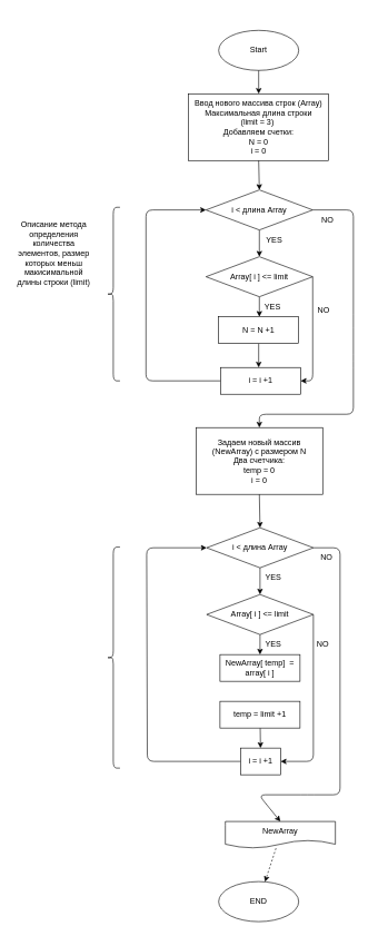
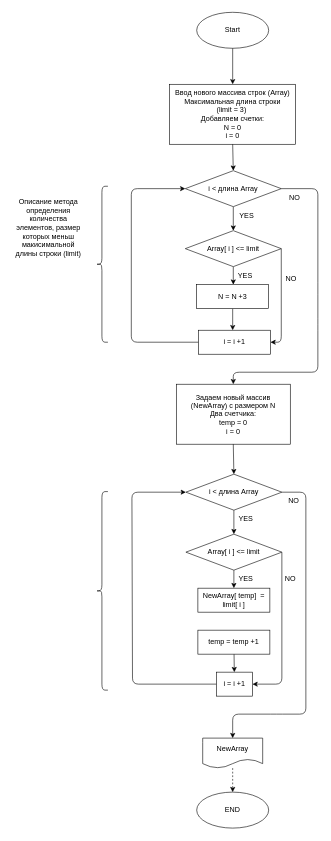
- <mxCell id="36" value="Start" style="ellipse;whiteSpace=wrap;html=1;rounded=0;fillColor=none;" vertex="1" parent="1"><mxGeometry x="327" y="45" width="120" height="60" as="geometry" /></mxCell>
+ <mxCell id="36" value="Start" style="ellipse;whiteSpace=wrap;html=1;rounded=0;fillColor=none;" vertex="1" parent="1"><mxGeometry x="327" y="20" width="120" height="60" as="geometry" /></mxCell>
- <mxCell id="29" value="N = N +1" style="rounded=0;whiteSpace=wrap;html=1;" parent="1" vertex="1"><mxGeometry x="327" y="474" width="120" height="40" as="geometry" /></mxCell>
+ <mxCell id="29" value="N = N +3" style="rounded=0;whiteSpace=wrap;html=1;" parent="1" vertex="1"><mxGeometry x="327" y="474" width="120" height="40" as="geometry" /></mxCell>
- <mxCell id="11" value="NewArray[ temp]&amp;nbsp; = array[ i ]" style="rounded=0;whiteSpace=wrap;html=1;" parent="1" vertex="1"><mxGeometry x="329" y="980" width="120" height="40" as="geometry" /></mxCell>
+ <mxCell id="11" value="NewArray[ temp]&amp;nbsp; = limit[ i ]" style="rounded=0;whiteSpace=wrap;html=1;" parent="1" vertex="1"><mxGeometry x="329" y="980" width="120" height="40" as="geometry" /></mxCell>
- <mxCell id="13" value="temp = limit +1" style="rounded=0;whiteSpace=wrap;html=1;" parent="1" vertex="1"><mxGeometry x="329" y="1050" width="120" height="40" as="geometry" /></mxCell>
+ <mxCell id="13" value="temp = temp +1" style="rounded=0;whiteSpace=wrap;html=1;" parent="1" vertex="1"><mxGeometry x="329" y="1050" width="120" height="40" as="geometry" /></mxCell>
- <mxCell id="20" value="NewArray" style="shape=document;whiteSpace=wrap;html=1;boundedLbl=1;" parent="1" vertex="1"><mxGeometry x="337" y="1230" width="165" height="40" as="geometry" /></mxCell>
+ <mxCell id="20" value="NewArray" style="shape=document;whiteSpace=wrap;html=1;boundedLbl=1;" parent="1" vertex="1"><mxGeometry x="337" y="1230" width="100" height="50" as="geometry" /></mxCell>
